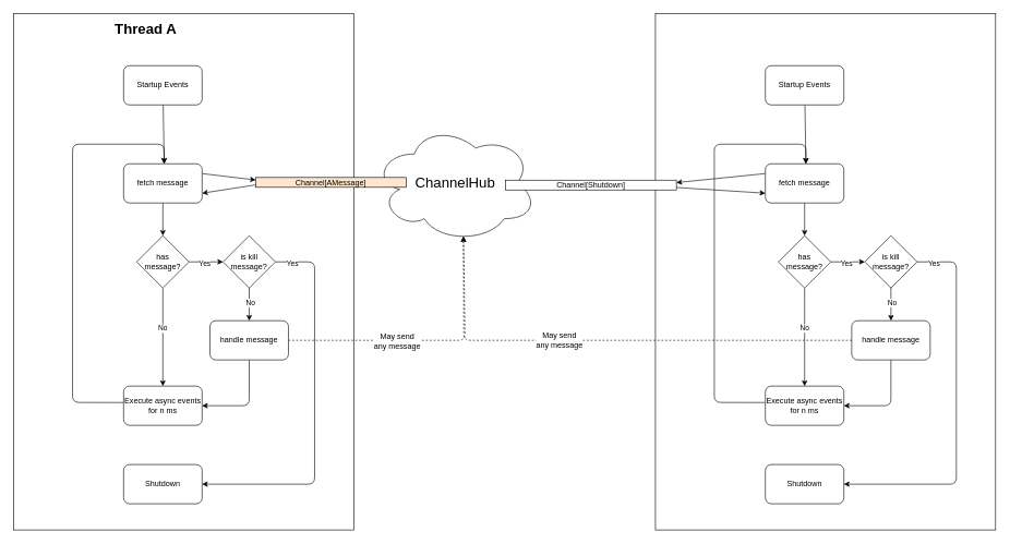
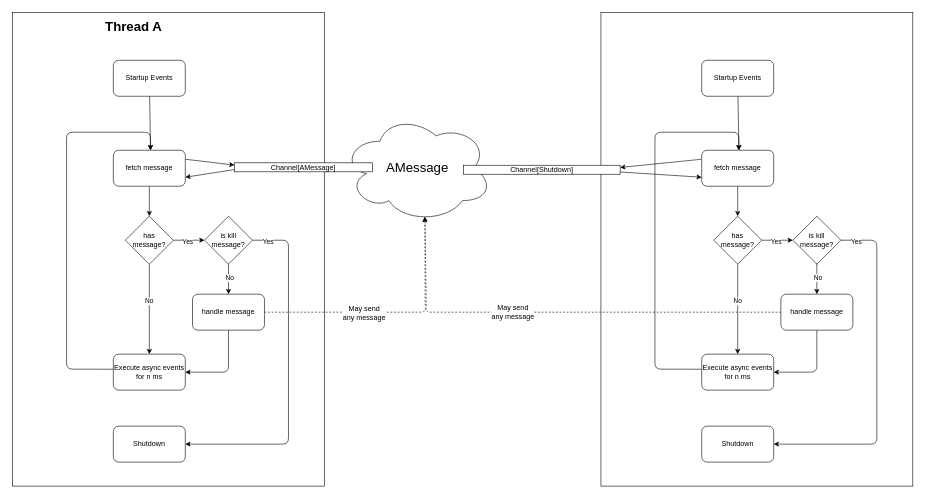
- <mxCell id="28" value="Channel[AMessage]" style="rounded=0;whiteSpace=wrap;html=1;fontSize=12;fillColor=#ffe6cc;" vertex="1" parent="1"><mxGeometry x="390" y="271" width="230" height="15" as="geometry" /></mxCell>
+ <mxCell id="28" value="Channel[AMessage]" style="rounded=0;whiteSpace=wrap;html=1;fontSize=12;" vertex="1" parent="1"><mxGeometry x="390" y="271" width="230" height="15" as="geometry" /></mxCell>
- <mxCell id="26" value="ChannelHub" style="ellipse;shape=cloud;whiteSpace=wrap;html=1;fontSize=22;" vertex="1" parent="1"><mxGeometry x="570" y="190" width="250" height="180" as="geometry" /></mxCell>
+ <mxCell id="26" value="AMessage" style="ellipse;shape=cloud;whiteSpace=wrap;html=1;fontSize=22;" vertex="1" parent="1"><mxGeometry x="570" y="190" width="250" height="180" as="geometry" /></mxCell>
